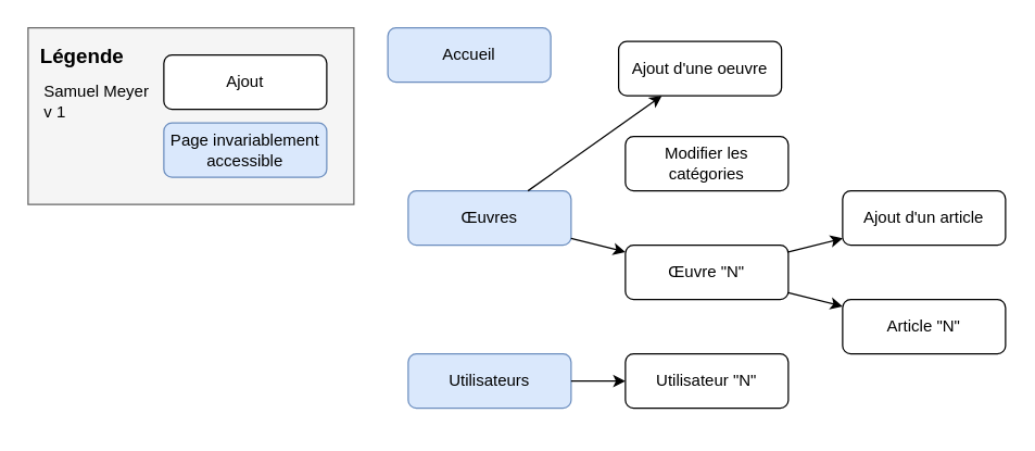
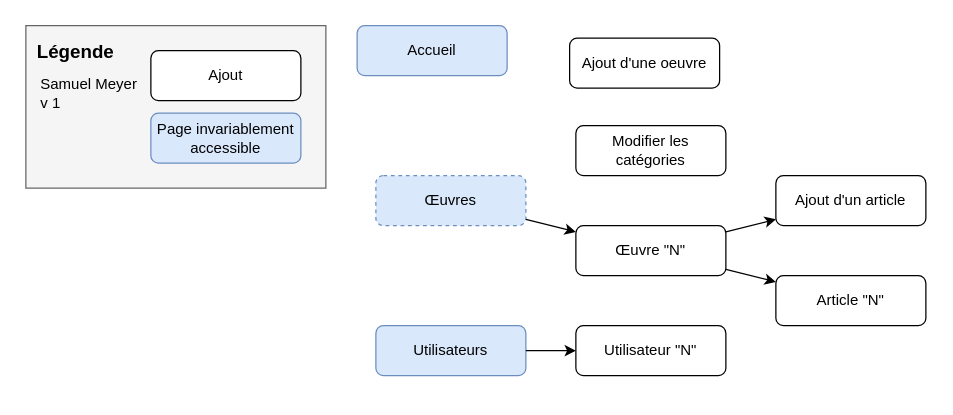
- <mxCell id="20" value="" style="endArrow=classic;html=1;" parent="1" source="6" target="19" edge="1"><mxGeometry width="50" height="50" relative="1" as="geometry"><mxPoint x="406.782" y="190" as="sourcePoint" /><mxPoint x="493.218" y="237" as="targetPoint" /></mxGeometry></mxCell>
- <mxCell id="6" value="Œuvres" style="rounded=1;whiteSpace=wrap;html=1;fillColor=#dae8fc;strokeColor=#6c8ebf;" parent="1" vertex="1"><mxGeometry x="300" y="140" width="120" height="40" as="geometry" /></mxCell>
+ <mxCell id="6" value="Œuvres" style="rounded=1;whiteSpace=wrap;html=1;fillColor=#dae8fc;strokeColor=#6c8ebf;dashed=1;" parent="1" vertex="1"><mxGeometry x="300" y="140" width="120" height="40" as="geometry" /></mxCell>
